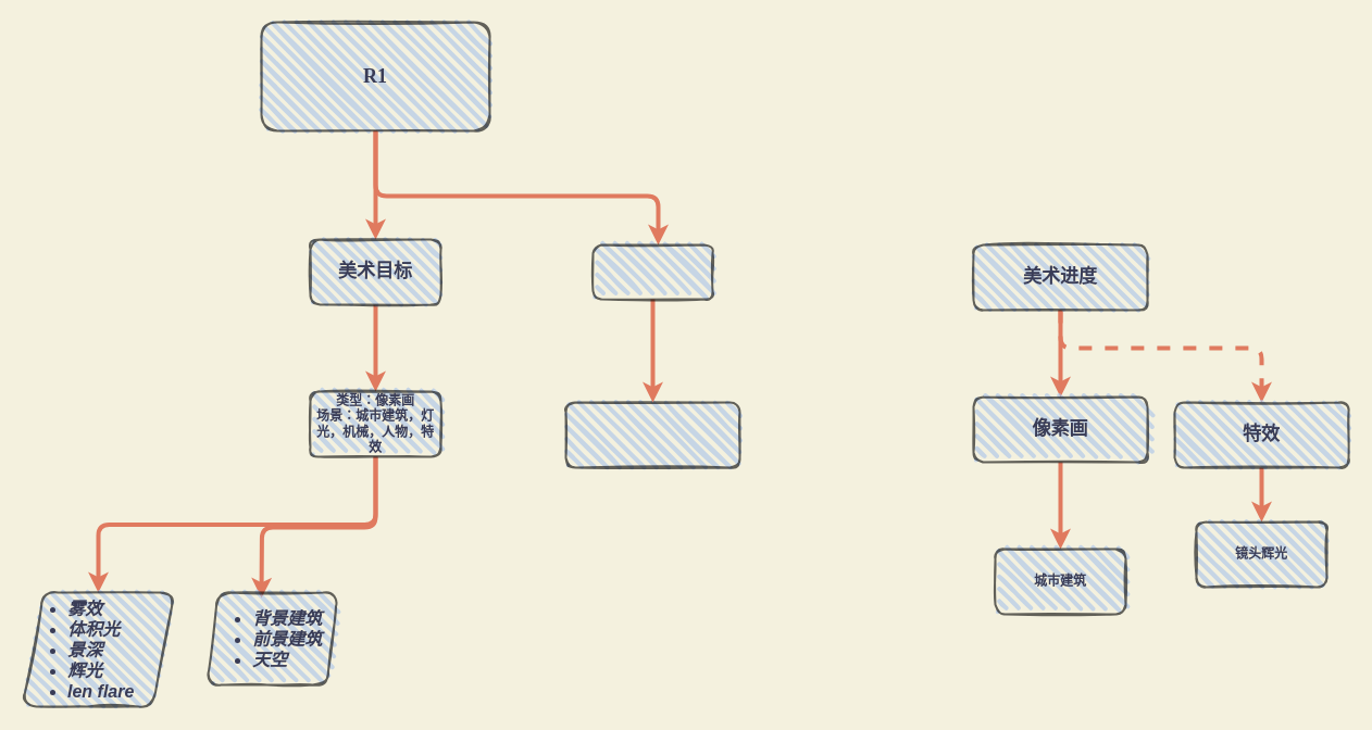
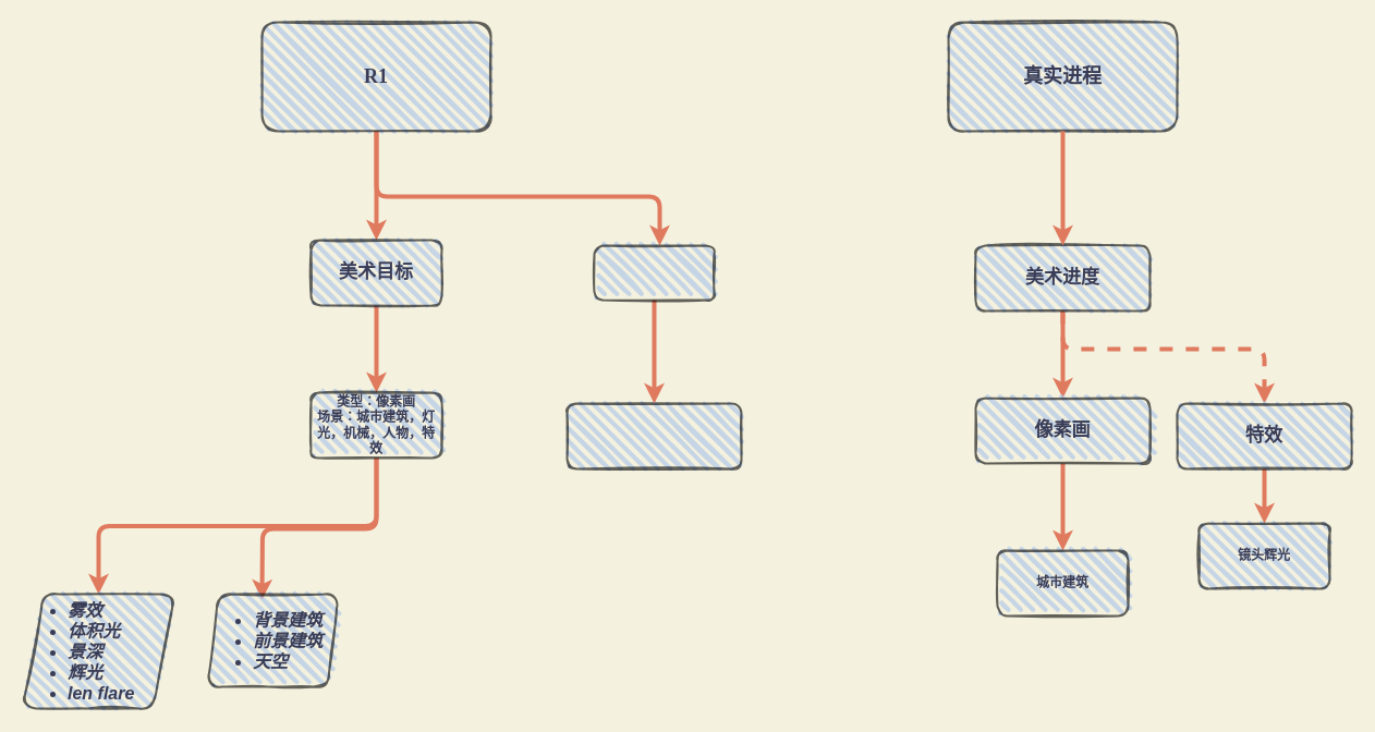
+ <mxCell id="15" value="&lt;h2&gt;&lt;font face=&quot;Comic Sans MS&quot;&gt;真实进程&lt;/font&gt;&lt;/h2&gt;" style="rounded=1;whiteSpace=wrap;html=1;strokeWidth=2;fillWeight=4;hachureGap=8;hachureAngle=45;sketch=1;fontColor=#393C56;opacity=60;fillColor=#A9C4EB;" vertex="1" parent="1"><mxGeometry x="870" y="20" width="210" height="100" as="geometry" /></mxCell>
+ <mxCell id="19" style="edgeStyle=orthogonalEdgeStyle;curved=0;rounded=1;sketch=0;orthogonalLoop=1;jettySize=auto;html=1;fontColor=#393C56;strokeColor=#E07A5F;strokeWidth=4;fillColor=#F2CC8F;" edge="1" parent="1" target="18" source="15"><mxGeometry relative="1" as="geometry"><mxPoint x="980" y="140" as="sourcePoint" /></mxGeometry></mxCell>
